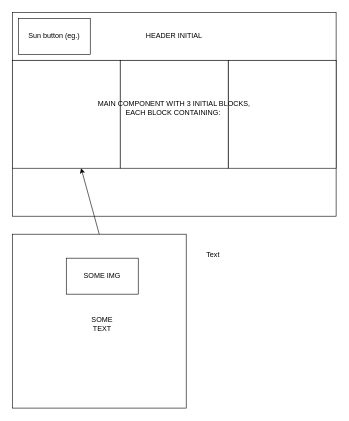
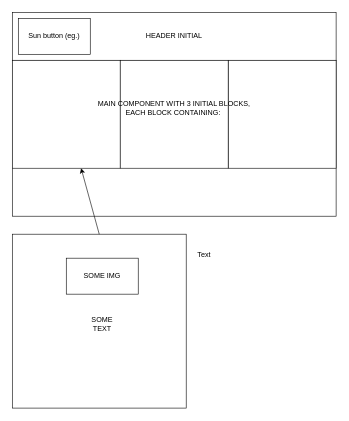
- <mxCell id="11" value="Text" style="text;html=1;strokeColor=none;fillColor=none;align=center;verticalAlign=middle;whiteSpace=wrap;rounded=0;" vertex="1" parent="1"><mxGeometry x="325" y="410" width="60" height="30" as="geometry" /></mxCell>
+ <mxCell id="11" value="Text" style="text;html=1;strokeColor=none;fillColor=none;align=center;verticalAlign=middle;whiteSpace=wrap;rounded=0;" vertex="1" parent="1"><mxGeometry x="310" y="410" width="60" height="30" as="geometry" /></mxCell>
